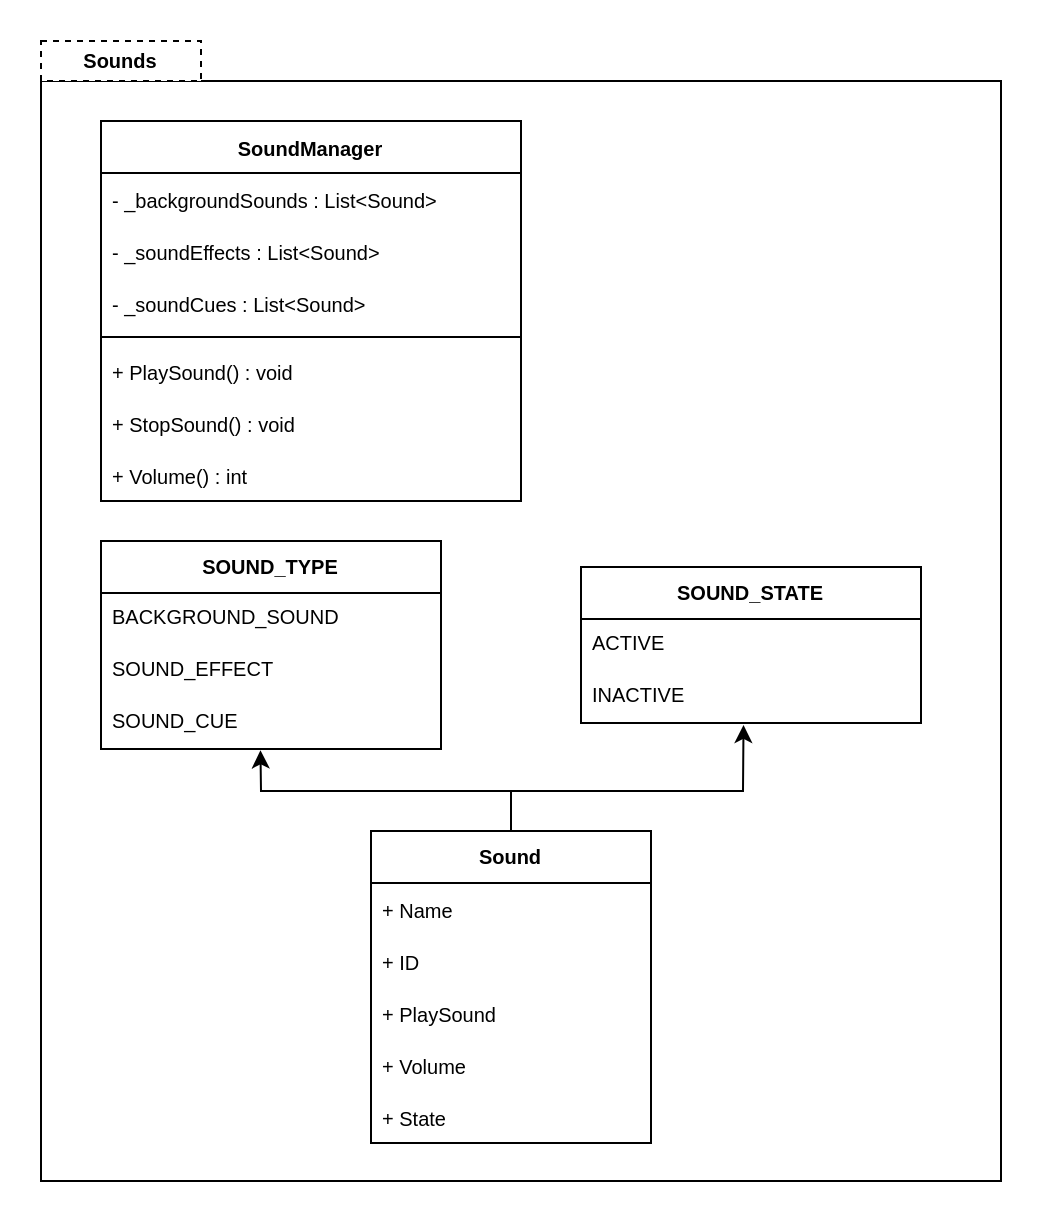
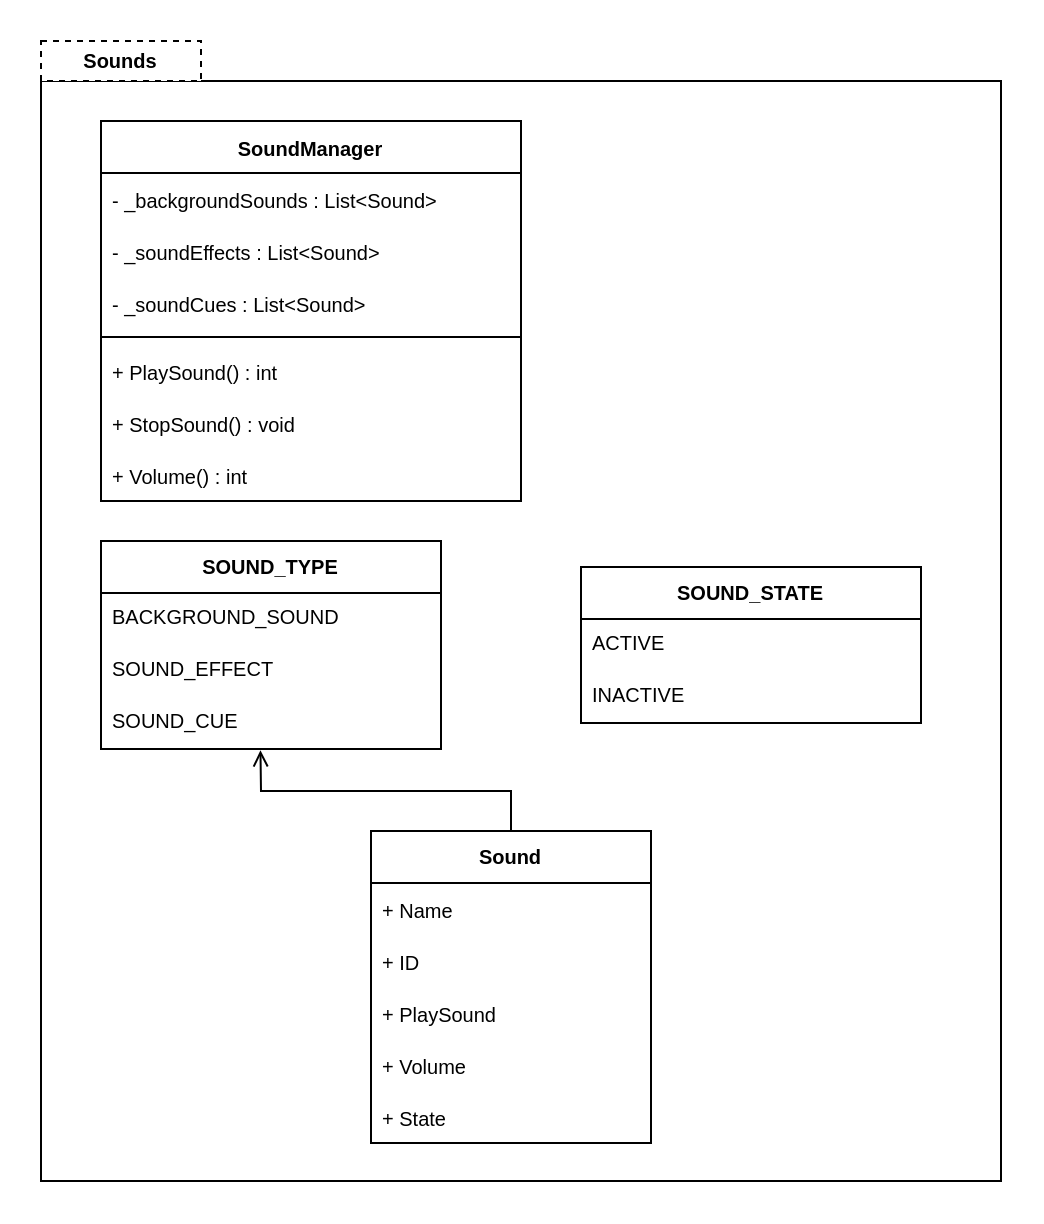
- <mxCell id="8" value="&lt;font style=&quot;font-size: 10px;&quot;&gt;+ PlaySound() : void&lt;/font&gt;" style="text;strokeColor=none;fillColor=none;align=left;verticalAlign=top;spacingLeft=4;spacingRight=4;overflow=hidden;rotatable=0;points=[[0,0.5],[1,0.5]];portConstraint=eastwest;whiteSpace=wrap;html=1;" vertex="1" parent="3"><mxGeometry y="112" width="210" height="26" as="geometry" /></mxCell>
+ <mxCell id="8" value="&lt;font style=&quot;font-size: 10px;&quot;&gt;+ PlaySound() : int&lt;/font&gt;" style="text;strokeColor=none;fillColor=none;align=left;verticalAlign=top;spacingLeft=4;spacingRight=4;overflow=hidden;rotatable=0;points=[[0,0.5],[1,0.5]];portConstraint=eastwest;whiteSpace=wrap;html=1;" vertex="1" parent="3"><mxGeometry y="112" width="210" height="26" as="geometry" /></mxCell>
- <mxCell id="22" value="" style="endArrow=classic;html=1;rounded=0;exitX=0.5;exitY=0;exitDx=0;exitDy=0;entryX=0.469;entryY=1.025;entryDx=0;entryDy=0;entryPerimeter=0;" edge="1" parent="1" source="12" target="21"><mxGeometry width="50" height="50" relative="1" as="geometry"><mxPoint x="280" y="430" as="sourcePoint" /><mxPoint x="330" y="380" as="targetPoint" /><Array as="points"><mxPoint x="255" y="395" /><mxPoint x="130" y="395" /></Array></mxGeometry></mxCell>
+ <mxCell id="22" value="" style="endArrow=open;html=1;rounded=0;exitX=0.5;exitY=0;exitDx=0;exitDy=0;entryX=0.469;entryY=1.025;entryDx=0;entryDy=0;entryPerimeter=0;" edge="1" parent="1" source="12" target="21"><mxGeometry width="50" height="50" relative="1" as="geometry"><mxPoint x="280" y="430" as="sourcePoint" /><mxPoint x="330" y="380" as="targetPoint" /><Array as="points"><mxPoint x="255" y="395" /><mxPoint x="130" y="395" /></Array></mxGeometry></mxCell>
- <mxCell id="26" value="" style="endArrow=classic;html=1;rounded=0;exitX=0.5;exitY=0;exitDx=0;exitDy=0;entryX=0.478;entryY=1.038;entryDx=0;entryDy=0;entryPerimeter=0;" edge="1" parent="1" source="12" target="25"><mxGeometry width="50" height="50" relative="1" as="geometry"><mxPoint x="265" y="425" as="sourcePoint" /><mxPoint x="140" y="385" as="targetPoint" /><Array as="points"><mxPoint x="255" y="395" /><mxPoint x="371" y="395" /></Array></mxGeometry></mxCell>
